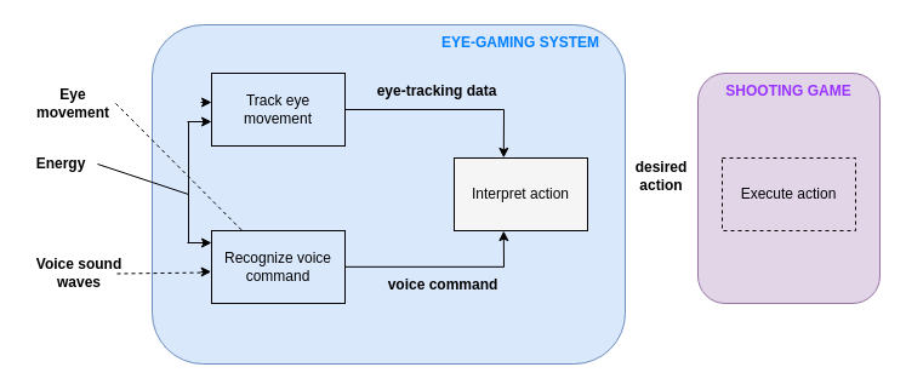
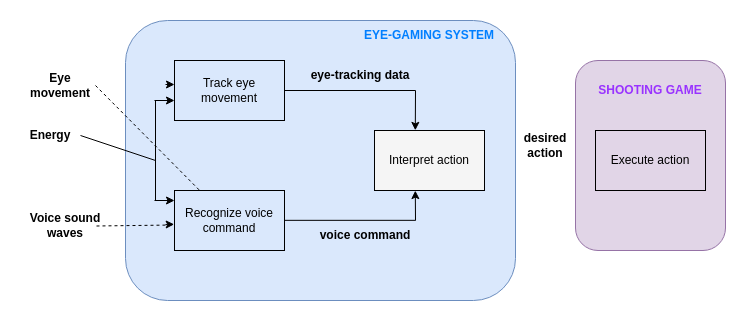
- <mxCell id="27" value="&lt;font color=&quot;#9933ff&quot;&gt;&lt;b&gt;SHOOTING GAME&lt;/b&gt;&lt;/font&gt;" style="text;html=1;strokeColor=none;fillColor=none;align=center;verticalAlign=middle;whiteSpace=wrap;rounded=0;" vertex="1" parent="1"><mxGeometry x="580" y="60" width="140" height="30" as="geometry" /></mxCell>
+ <mxCell id="27" value="&lt;font color=&quot;#9933ff&quot;&gt;&lt;b&gt;SHOOTING GAME&lt;/b&gt;&lt;/font&gt;" style="text;html=1;strokeColor=none;fillColor=none;align=center;verticalAlign=middle;whiteSpace=wrap;rounded=0;" vertex="1" parent="1"><mxGeometry x="580" y="75" width="140" height="30" as="geometry" /></mxCell>
- <mxCell id="7" value="Execute action" style="rounded=0;whiteSpace=wrap;html=1;fillColor=#e1d5e7;strokeColor=#000000;dashed=1;" vertex="1" parent="1"><mxGeometry x="595" y="130" width="110" height="60" as="geometry" /></mxCell>
+ <mxCell id="7" value="Execute action" style="rounded=0;whiteSpace=wrap;html=1;fillColor=#e1d5e7;strokeColor=#000000;" vertex="1" parent="1"><mxGeometry x="595" y="130" width="110" height="60" as="geometry" /></mxCell>
